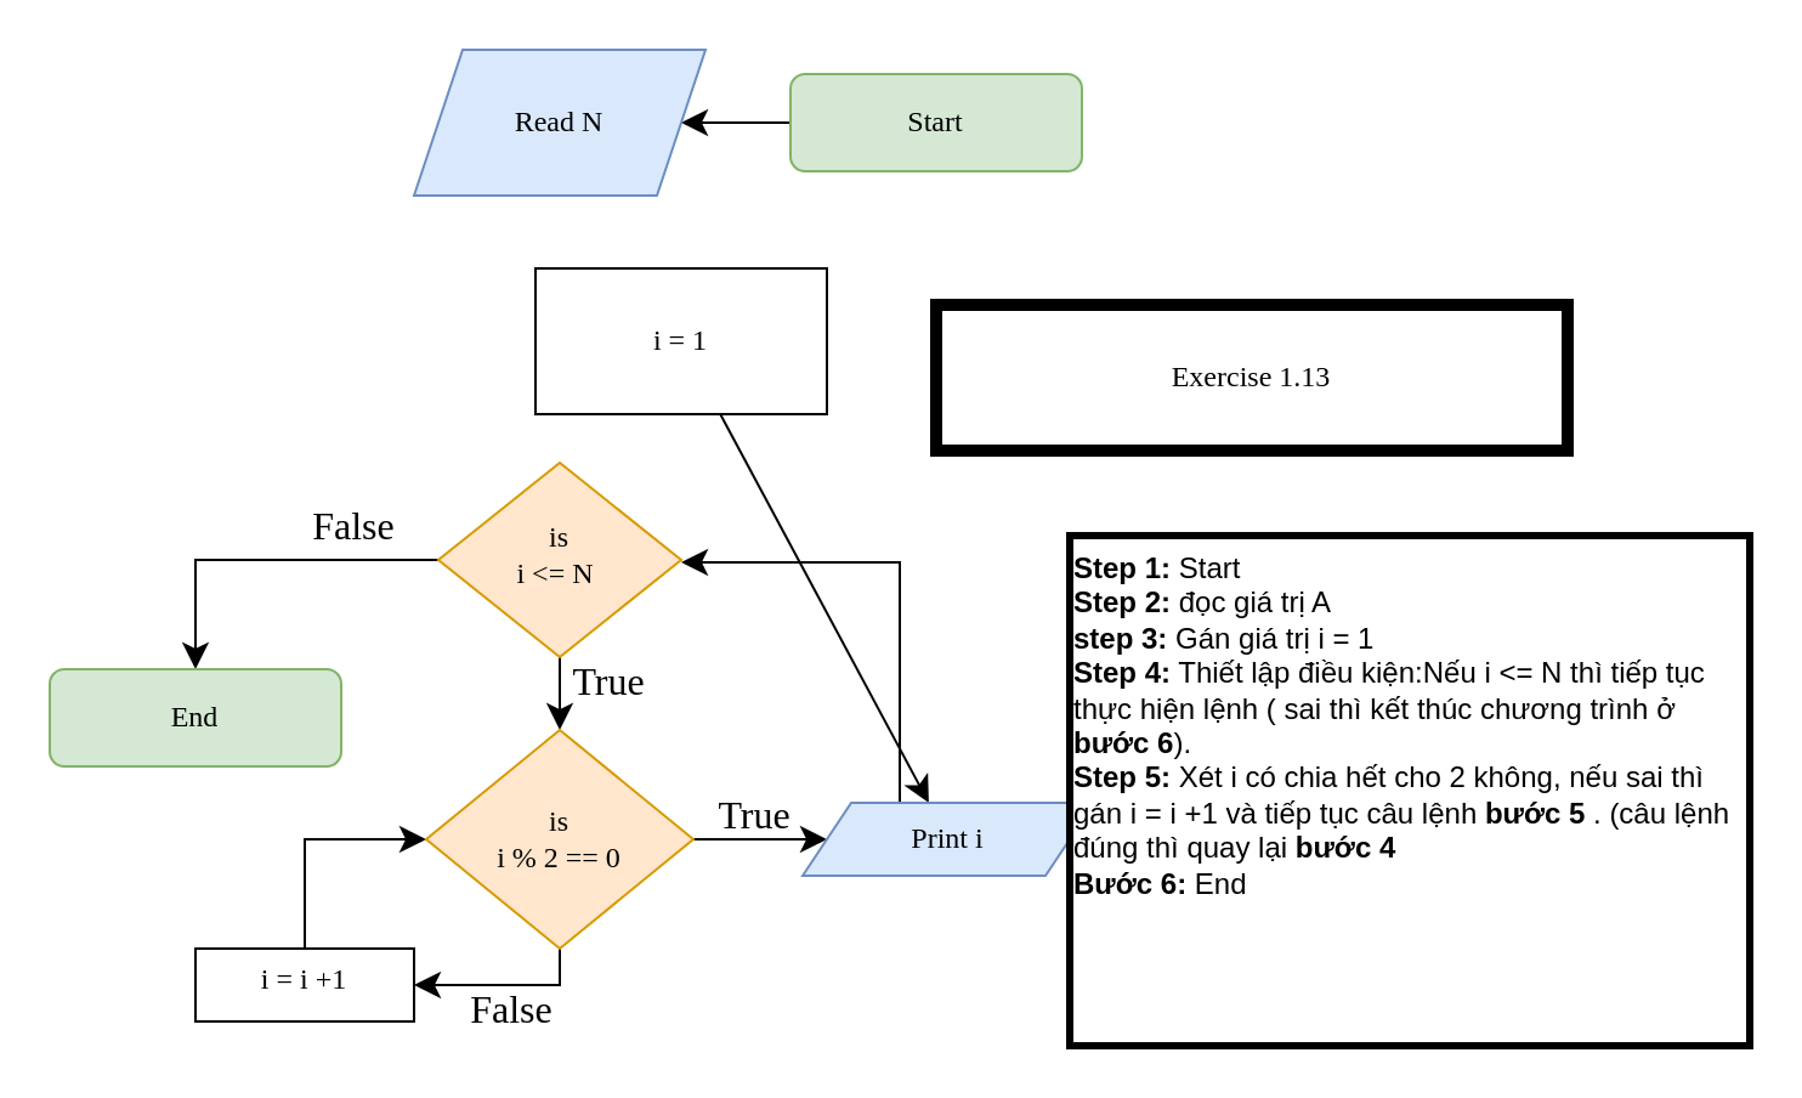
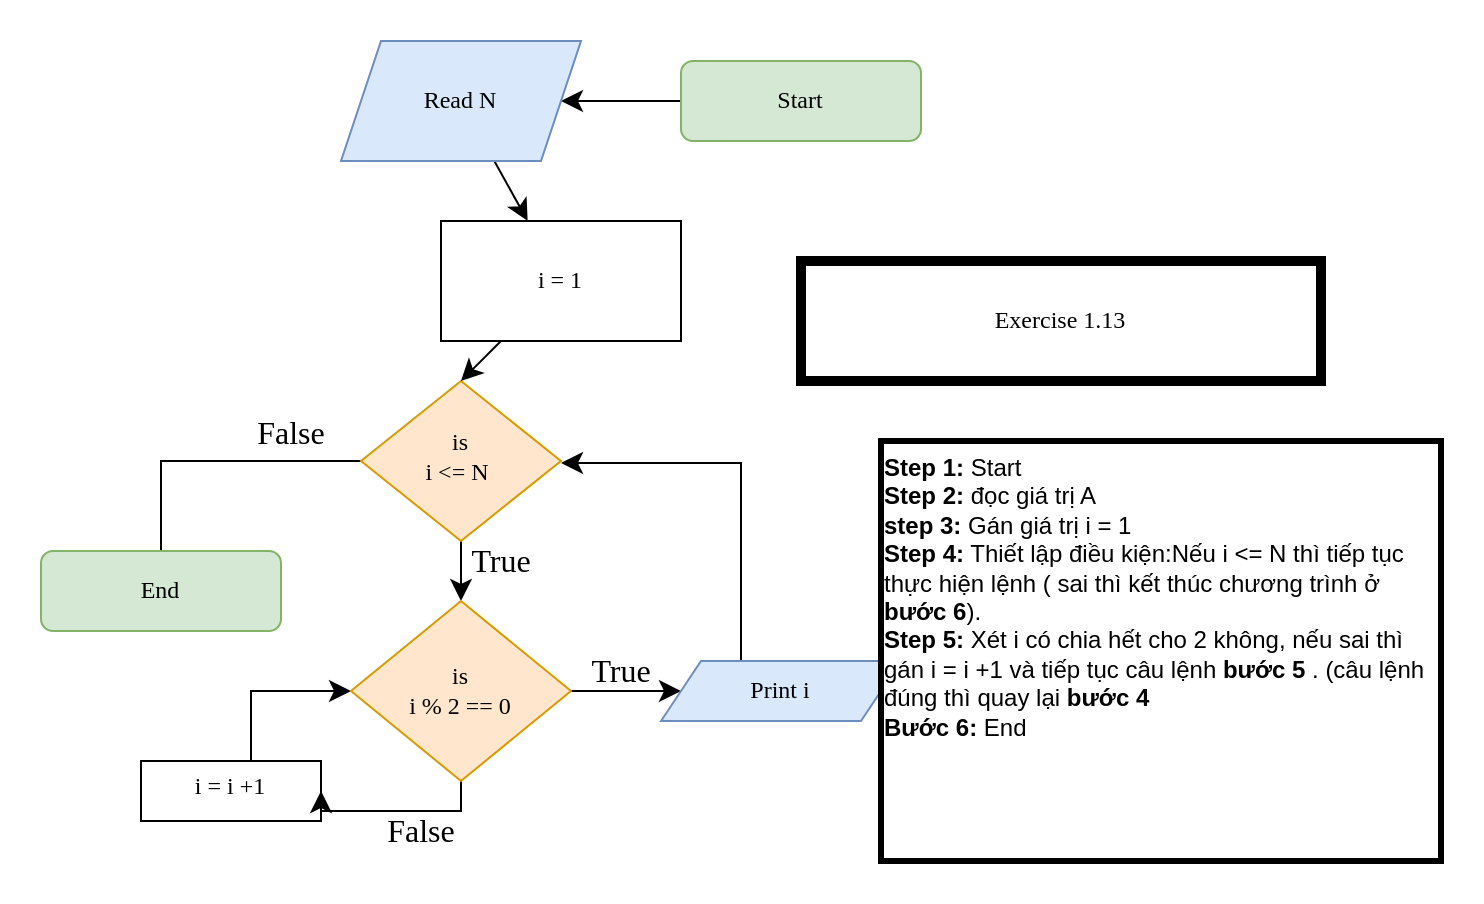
- <mxCell id="3" value="Start" style="rounded=1;whiteSpace=wrap;html=1;fontSize=12;glass=0;strokeWidth=1;shadow=0;fillColor=#d5e8d4;strokeColor=#82b366;fontFamily=Times New Roman;" parent="1" vertex="1"><mxGeometry x="325" y="30" width="120" height="40" as="geometry" /></mxCell>
+ <mxCell id="3" value="Start" style="rounded=1;whiteSpace=wrap;html=1;fontSize=12;glass=0;strokeWidth=1;shadow=0;fillColor=#d5e8d4;strokeColor=#82b366;fontFamily=Times New Roman;" parent="1" vertex="1"><mxGeometry x="340" y="30" width="120" height="40" as="geometry" /></mxCell>
+ <mxCell id="8" value="" style="edgeStyle=none;curved=1;rounded=0;orthogonalLoop=1;jettySize=auto;html=1;fontSize=12;startSize=8;endSize=8;fontFamily=Times New Roman;" parent="1" source="9" target="11" edge="1"><mxGeometry relative="1" as="geometry" /></mxCell>
- <mxCell id="23" value="Exercise 1.13" style="rounded=0;whiteSpace=wrap;html=1;strokeWidth=5;fontFamily=Times New Roman;" parent="1" vertex="1"><mxGeometry x="385" y="125" width="260" height="60" as="geometry" /></mxCell>
+ <mxCell id="23" value="Exercise 1.13" style="rounded=0;whiteSpace=wrap;html=1;strokeWidth=5;fontFamily=Times New Roman;" parent="1" vertex="1"><mxGeometry x="400" y="130" width="260" height="60" as="geometry" /></mxCell>
- <mxCell id="10" style="edgeStyle=none;curved=1;rounded=0;orthogonalLoop=1;jettySize=auto;html=1;fontSize=12;startSize=8;endSize=8;fontFamily=Times New Roman;" parent="1" source="11" target="21" edge="1"><mxGeometry relative="1" as="geometry" /></mxCell>
+ <mxCell id="10" style="edgeStyle=none;curved=1;rounded=0;orthogonalLoop=1;jettySize=auto;html=1;entryX=0.5;entryY=0;entryDx=0;entryDy=0;fontSize=12;startSize=8;endSize=8;fontFamily=Times New Roman;" parent="1" source="11" target="6" edge="1"><mxGeometry relative="1" as="geometry" /></mxCell>
- <mxCell id="5" style="edgeStyle=orthogonalEdgeStyle;rounded=0;orthogonalLoop=1;jettySize=auto;html=1;entryX=0.5;entryY=0;entryDx=0;entryDy=0;fontSize=12;startSize=8;endSize=8;fontFamily=Times New Roman;" parent="1" source="6" target="7" edge="1"><mxGeometry relative="1" as="geometry" /></mxCell>
+ <mxCell id="5" style="edgeStyle=orthogonalEdgeStyle;rounded=0;orthogonalLoop=1;jettySize=auto;html=1;entryX=0.5;entryY=0;entryDx=0;entryDy=0;fontSize=12;startSize=8;endSize=8;fontFamily=Times New Roman;endArrow=none;" parent="1" source="6" target="7" edge="1"><mxGeometry relative="1" as="geometry" /></mxCell>
- <mxCell id="14" value="i = i +1" style="whiteSpace=wrap;html=1;shadow=0;strokeWidth=1;spacing=6;spacingTop=-4;fontFamily=Times New Roman;" parent="1" vertex="1"><mxGeometry x="80" y="390" width="90" height="30" as="geometry" /></mxCell>
+ <mxCell id="14" value="i = i +1" style="whiteSpace=wrap;html=1;shadow=0;strokeWidth=1;spacing=6;spacingTop=-4;fontFamily=Times New Roman;" parent="1" vertex="1"><mxGeometry x="70" y="380" width="90" height="30" as="geometry" /></mxCell>
